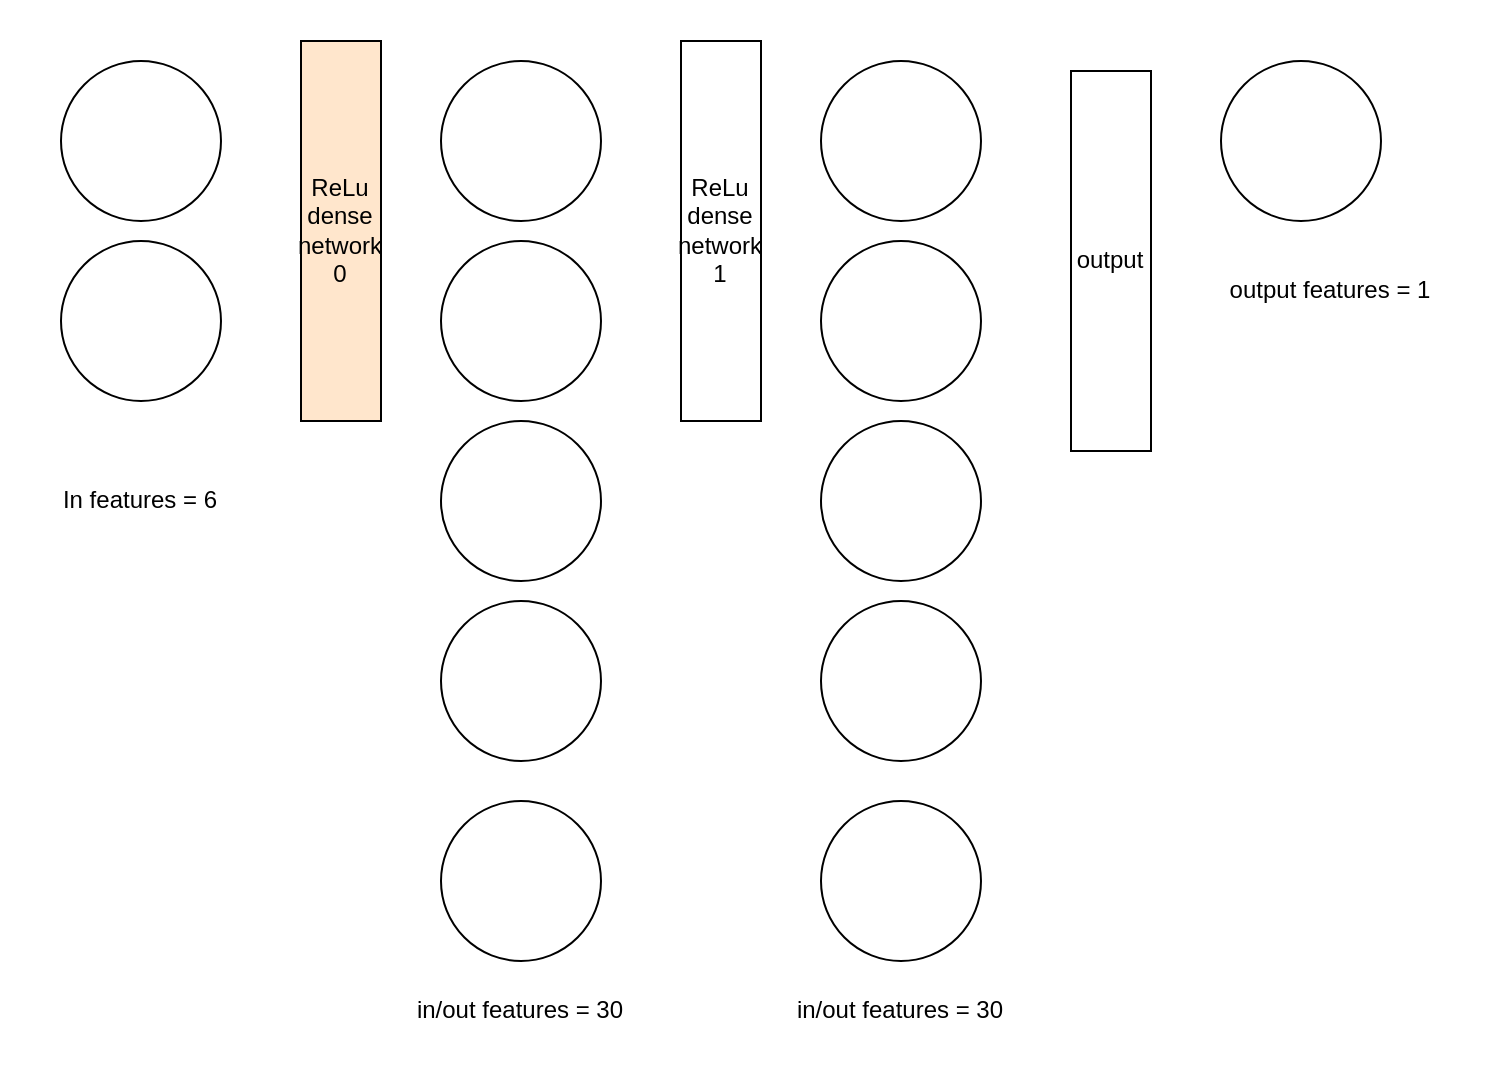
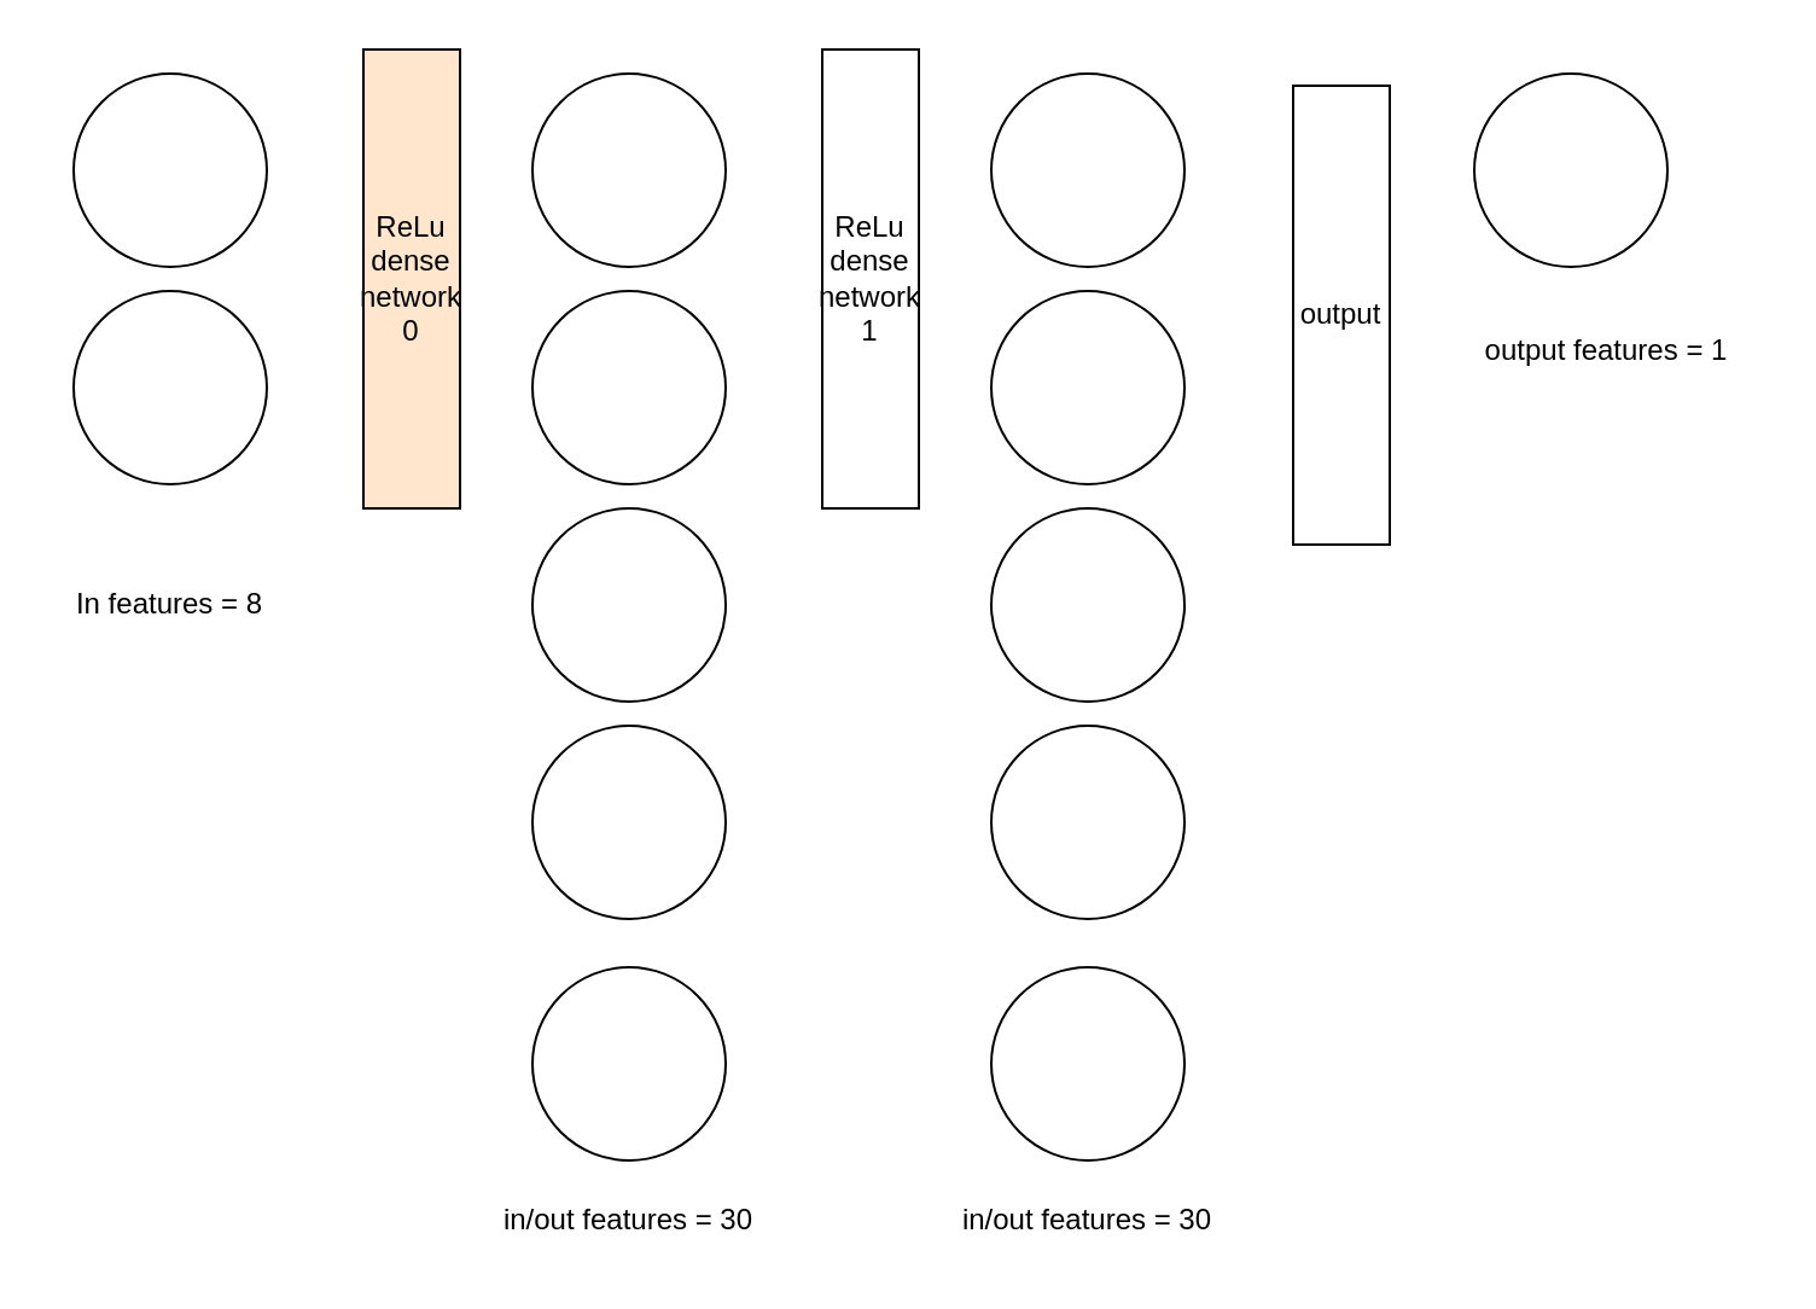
- <mxCell id="18" value="In features = 6" style="text;html=1;strokeColor=none;fillColor=none;align=center;verticalAlign=middle;whiteSpace=wrap;rounded=0;" vertex="1" parent="1"><mxGeometry x="20" y="235" width="100" height="30" as="geometry" /></mxCell>
+ <mxCell id="18" value="In features = 8" style="text;html=1;strokeColor=none;fillColor=none;align=center;verticalAlign=middle;whiteSpace=wrap;rounded=0;" vertex="1" parent="1"><mxGeometry x="20" y="235" width="100" height="30" as="geometry" /></mxCell>
